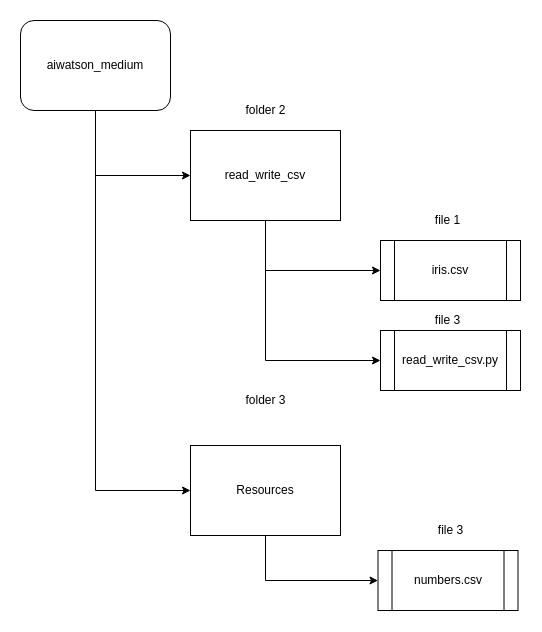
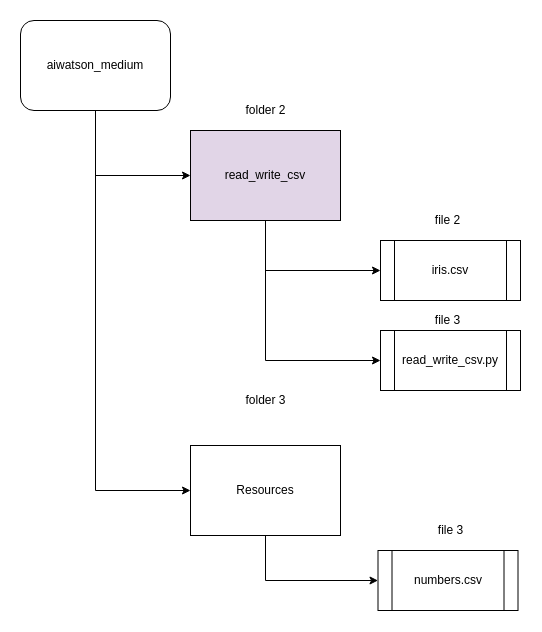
- <mxCell id="7" value="read_write_csv" style="rounded=0;whiteSpace=wrap;html=1;" vertex="1" parent="1"><mxGeometry x="190" y="130" width="150" height="90" as="geometry" /></mxCell>
+ <mxCell id="7" value="read_write_csv" style="rounded=0;whiteSpace=wrap;html=1;fillColor=#e1d5e7;" vertex="1" parent="1"><mxGeometry x="190" y="130" width="150" height="90" as="geometry" /></mxCell>
- <mxCell id="11" value="file 1" style="text;html=1;strokeColor=none;fillColor=none;align=center;verticalAlign=middle;whiteSpace=wrap;rounded=0;" vertex="1" parent="1"><mxGeometry x="420" y="210" width="55" height="20" as="geometry" /></mxCell>
+ <mxCell id="11" value="file 2" style="text;html=1;strokeColor=none;fillColor=none;align=center;verticalAlign=middle;whiteSpace=wrap;rounded=0;" vertex="1" parent="1"><mxGeometry x="420" y="210" width="55" height="20" as="geometry" /></mxCell>
